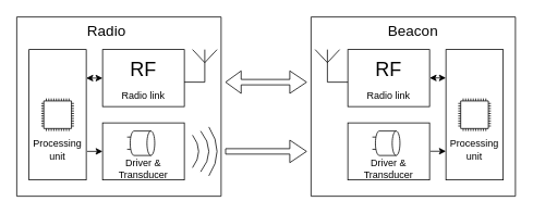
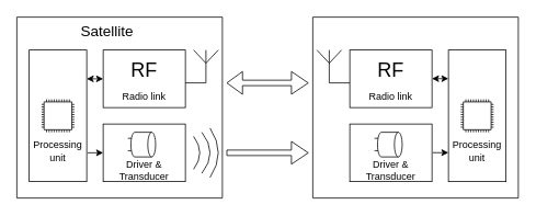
- <mxCell id="3" value="&lt;font style=&quot;font-size: 18px;&quot;&gt;Radio&lt;/font&gt;" style="text;html=1;align=center;verticalAlign=middle;whiteSpace=wrap;rounded=0;" vertex="1" parent="2"><mxGeometry x="15" width="190" height="35" as="geometry" /></mxCell>
+ <mxCell id="3" value="&lt;font style=&quot;font-size: 18px;&quot;&gt;Satellite&lt;/font&gt;" style="text;html=1;align=center;verticalAlign=middle;whiteSpace=wrap;rounded=0;" vertex="1" parent="2"><mxGeometry x="15" width="190" height="35" as="geometry" /></mxCell>
- <mxCell id="31" value="&lt;font style=&quot;font-size: 18px;&quot;&gt;Beacon&lt;/font&gt;" style="text;html=1;align=center;verticalAlign=middle;whiteSpace=wrap;rounded=0;" vertex="1" parent="30"><mxGeometry x="30" width="190" height="35" as="geometry" /></mxCell>
